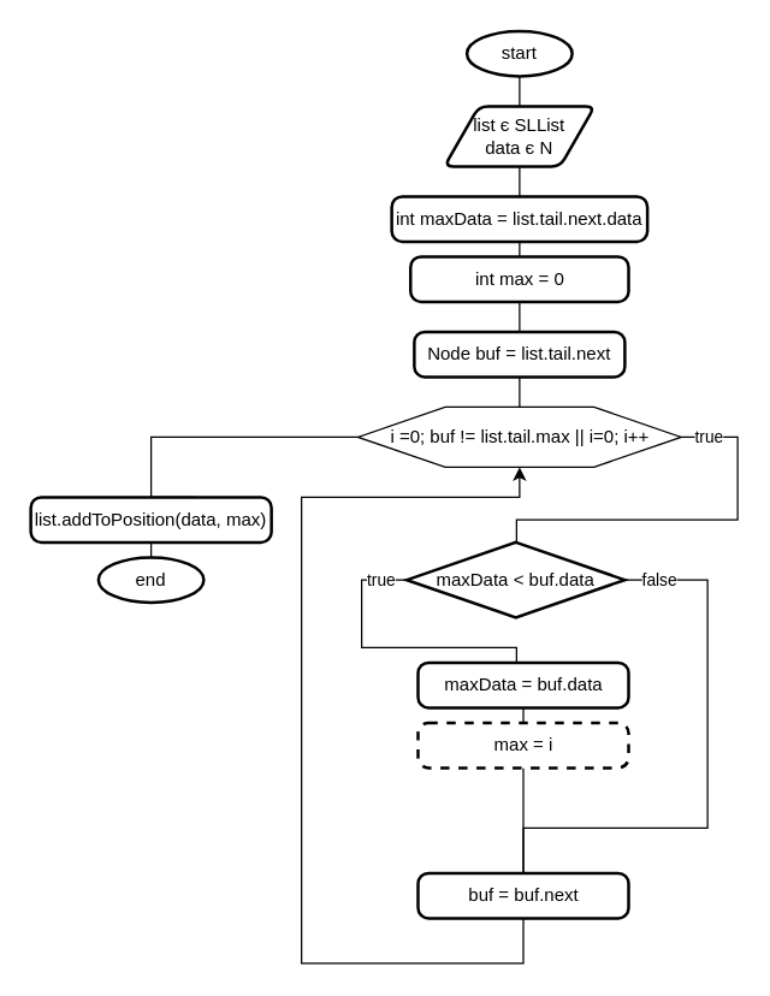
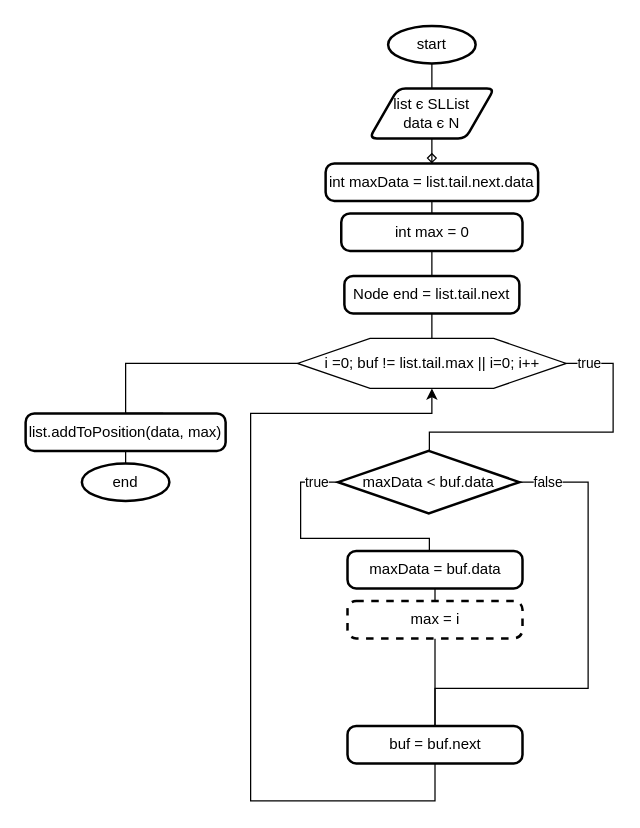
- <mxCell id="5" style="edgeStyle=orthogonalEdgeStyle;rounded=0;orthogonalLoop=1;jettySize=auto;html=1;endArrow=none;endFill=0;" edge="1" parent="1" source="6" target="13"><mxGeometry relative="1" as="geometry" /></mxCell>
+ <mxCell id="5" style="edgeStyle=orthogonalEdgeStyle;rounded=0;orthogonalLoop=1;jettySize=auto;html=1;endArrow=diamond;endFill=0;" edge="1" parent="1" source="6" target="13"><mxGeometry relative="1" as="geometry" /></mxCell>
- <mxCell id="11" value="Node buf = list.tail.next" style="rounded=1;whiteSpace=wrap;html=1;absoluteArcSize=1;arcSize=14;strokeWidth=2;" vertex="1" parent="1"><mxGeometry x="275" y="220" width="140" height="30" as="geometry" /></mxCell>
+ <mxCell id="11" value="Node end = list.tail.next" style="rounded=1;whiteSpace=wrap;html=1;absoluteArcSize=1;arcSize=14;strokeWidth=2;" vertex="1" parent="1"><mxGeometry x="275" y="220" width="140" height="30" as="geometry" /></mxCell>
